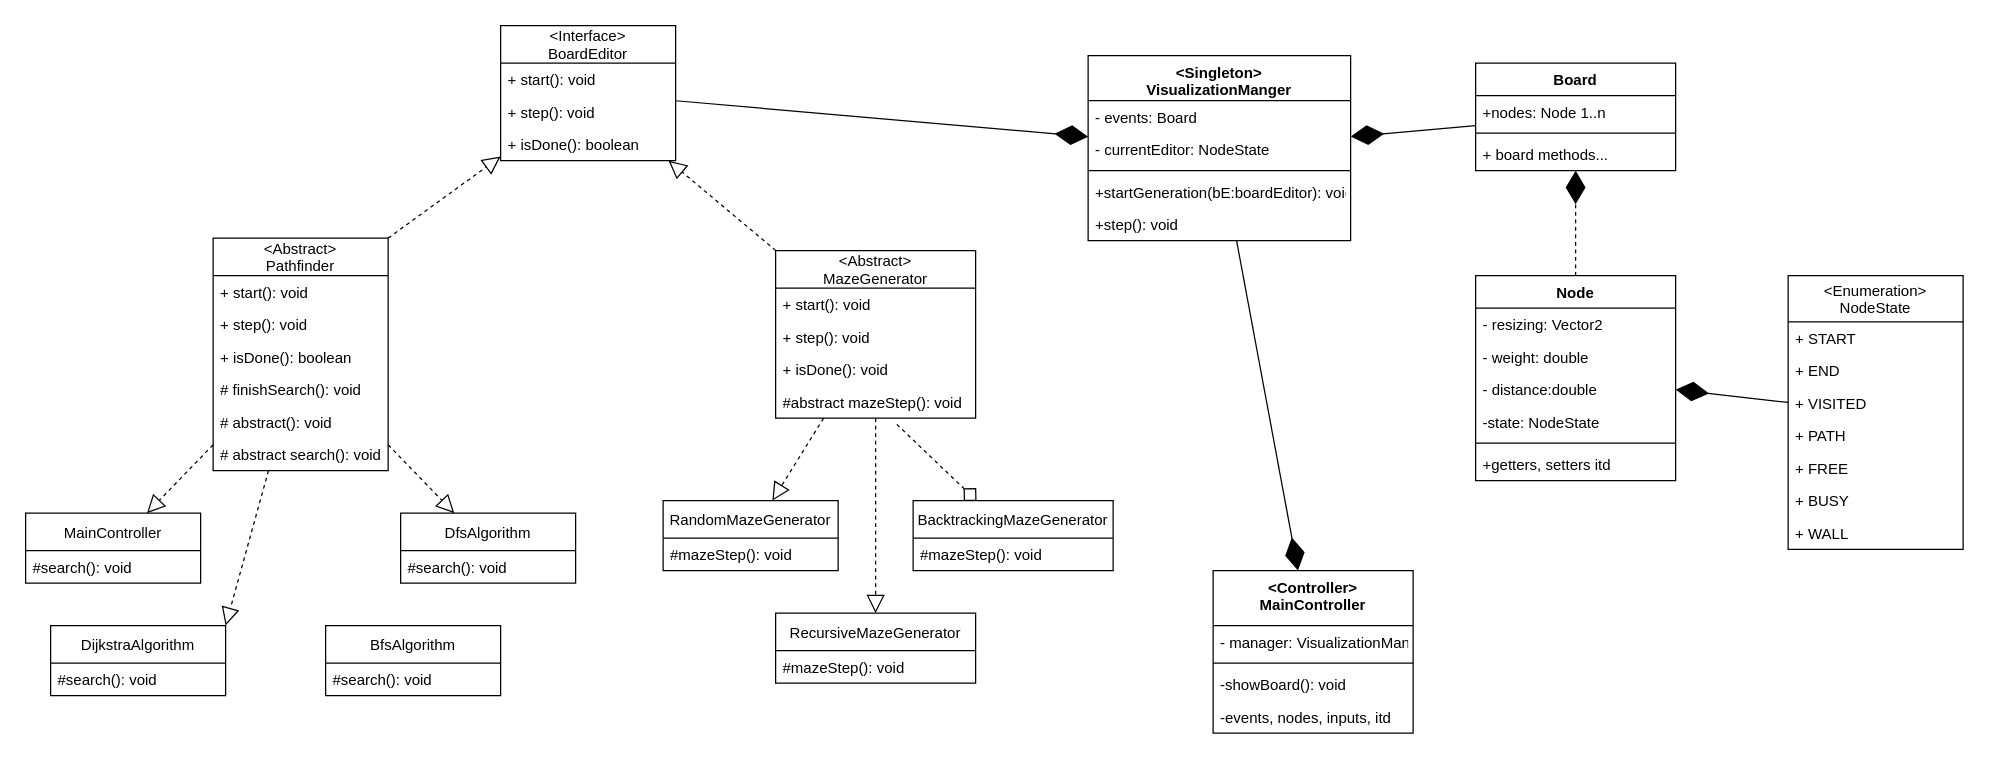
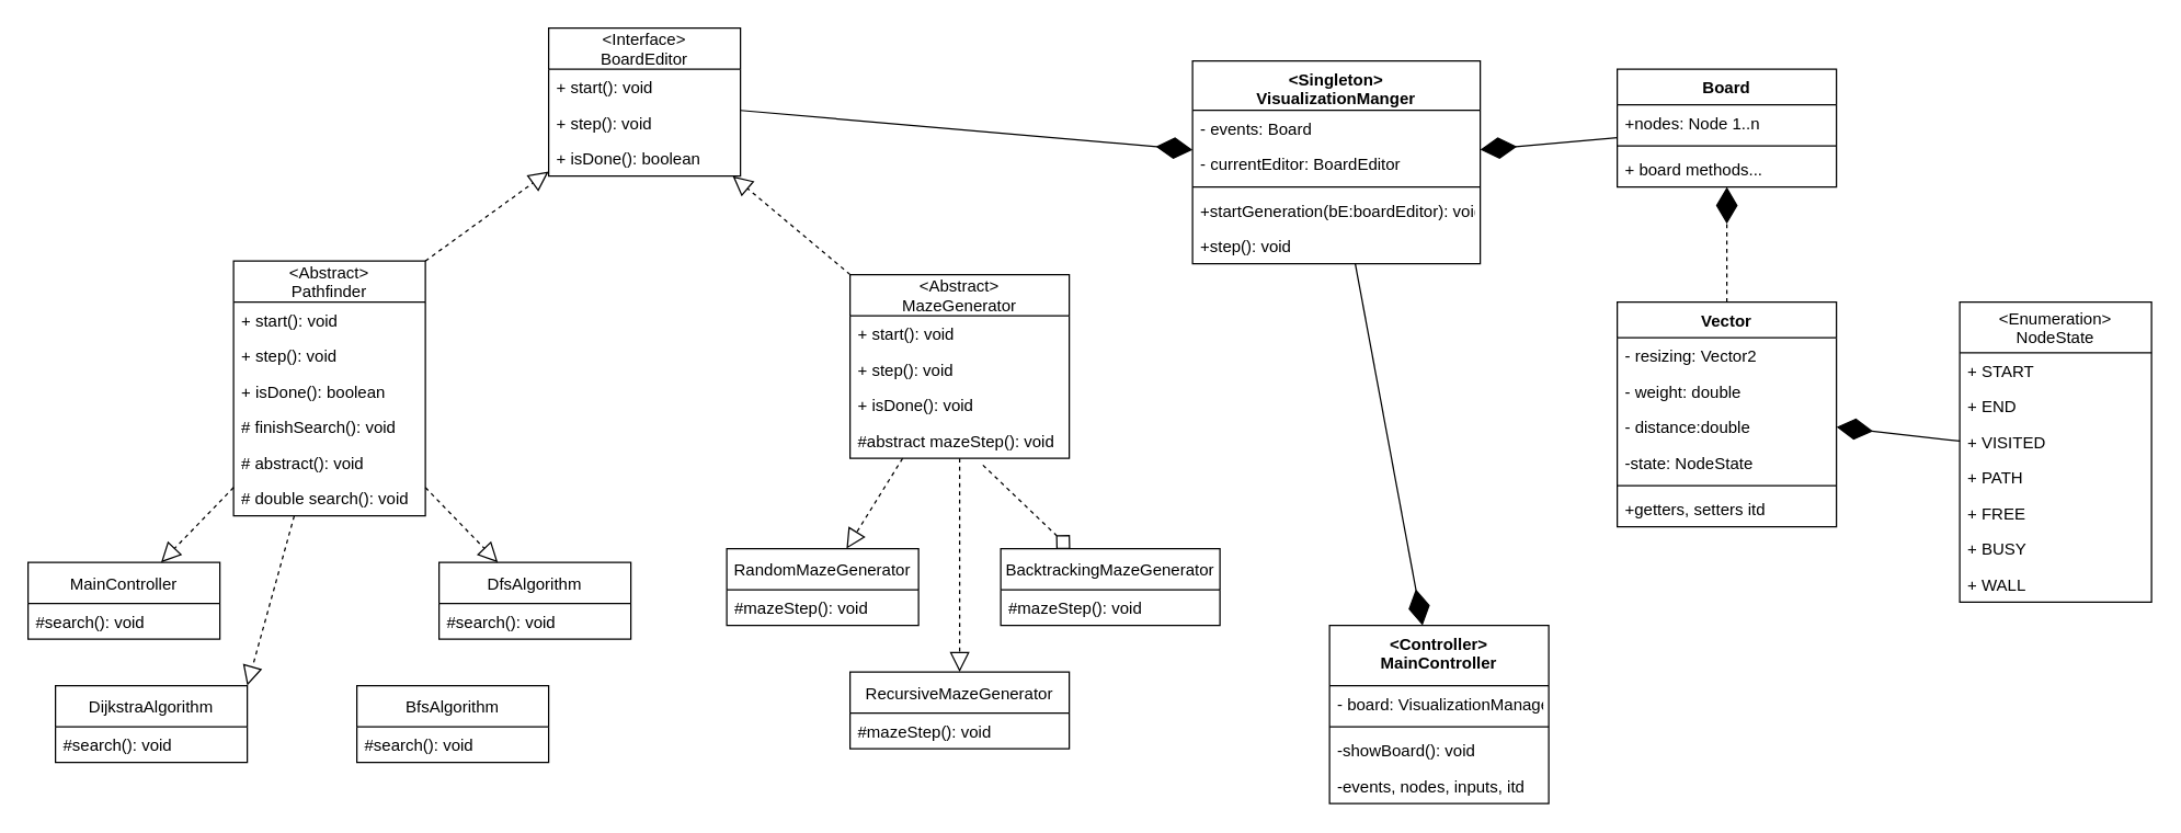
- <mxCell id="46" value="- currentEditor: NodeState" style="text;strokeColor=none;fillColor=none;align=left;verticalAlign=top;spacingLeft=4;spacingRight=4;overflow=hidden;rotatable=0;points=[[0,0.5],[1,0.5]];portConstraint=eastwest;" vertex="1" parent="44"><mxGeometry y="62" width="210" height="26" as="geometry" /></mxCell>
+ <mxCell id="46" value="- currentEditor: BoardEditor" style="text;strokeColor=none;fillColor=none;align=left;verticalAlign=top;spacingLeft=4;spacingRight=4;overflow=hidden;rotatable=0;points=[[0,0.5],[1,0.5]];portConstraint=eastwest;" vertex="1" parent="44"><mxGeometry y="62" width="210" height="26" as="geometry" /></mxCell>
- <mxCell id="52" value="Node" style="swimlane;fontStyle=1;align=center;verticalAlign=top;childLayout=stackLayout;horizontal=1;startSize=26;horizontalStack=0;resizeParent=1;resizeParentMax=0;resizeLast=0;collapsible=1;marginBottom=0;" vertex="1" parent="1"><mxGeometry x="1180" y="220" width="160" height="164" as="geometry" /></mxCell>
+ <mxCell id="52" value="Vector" style="swimlane;fontStyle=1;align=center;verticalAlign=top;childLayout=stackLayout;horizontal=1;startSize=26;horizontalStack=0;resizeParent=1;resizeParentMax=0;resizeLast=0;collapsible=1;marginBottom=0;" vertex="1" parent="1"><mxGeometry x="1180" y="220" width="160" height="164" as="geometry" /></mxCell>
- <mxCell id="8" value="# abstract search(): void" style="text;strokeColor=none;fillColor=none;align=left;verticalAlign=top;spacingLeft=4;spacingRight=4;overflow=hidden;rotatable=0;points=[[0,0.5],[1,0.5]];portConstraint=eastwest;fontStyle=0" vertex="1" parent="2"><mxGeometry y="160" width="140" height="26" as="geometry" /></mxCell>
+ <mxCell id="8" value="# double search(): void" style="text;strokeColor=none;fillColor=none;align=left;verticalAlign=top;spacingLeft=4;spacingRight=4;overflow=hidden;rotatable=0;points=[[0,0.5],[1,0.5]];portConstraint=eastwest;fontStyle=0" vertex="1" parent="2"><mxGeometry y="160" width="140" height="26" as="geometry" /></mxCell>
- <mxCell id="70" value="- manager: VisualizationManager" style="text;strokeColor=none;fillColor=none;align=left;verticalAlign=top;spacingLeft=4;spacingRight=4;overflow=hidden;rotatable=0;points=[[0,0.5],[1,0.5]];portConstraint=eastwest;" vertex="1" parent="69"><mxGeometry y="44" width="160" height="26" as="geometry" /></mxCell>
+ <mxCell id="70" value="- board: VisualizationManager" style="text;strokeColor=none;fillColor=none;align=left;verticalAlign=top;spacingLeft=4;spacingRight=4;overflow=hidden;rotatable=0;points=[[0,0.5],[1,0.5]];portConstraint=eastwest;" vertex="1" parent="69"><mxGeometry y="44" width="160" height="26" as="geometry" /></mxCell>
